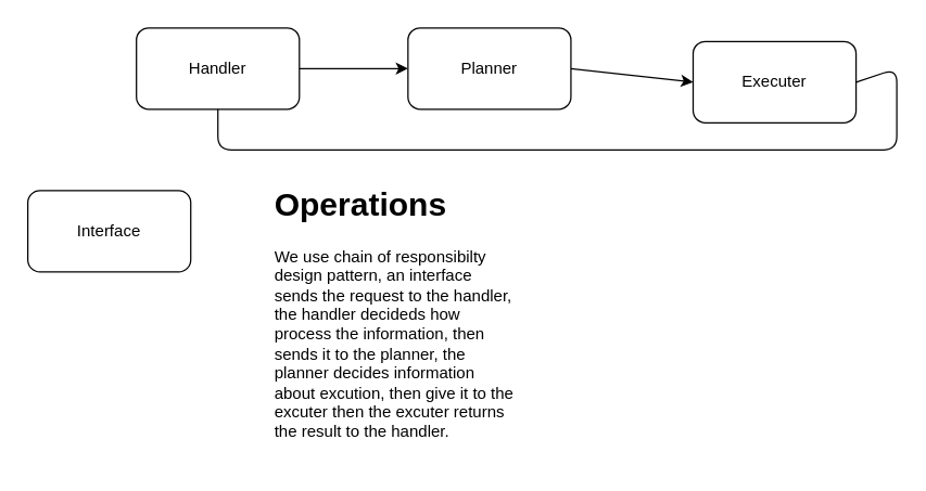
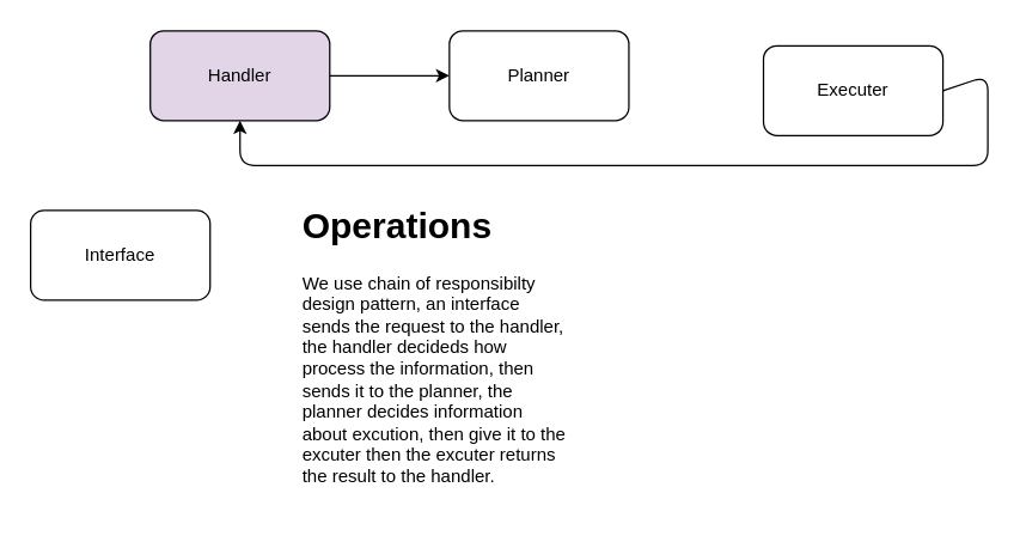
- <mxCell id="2" value="Handler" style="rounded=1;whiteSpace=wrap;html=1;" vertex="1" parent="1"><mxGeometry x="100" y="20" width="120" height="60" as="geometry" /></mxCell>
+ <mxCell id="2" value="Handler" style="rounded=1;whiteSpace=wrap;html=1;fillColor=#e1d5e7;" vertex="1" parent="1"><mxGeometry x="100" y="20" width="120" height="60" as="geometry" /></mxCell>
- <mxCell id="6" value="" style="endArrow=classic;html=1;exitX=1;exitY=0.5;exitDx=0;exitDy=0;entryX=0;entryY=0.5;entryDx=0;entryDy=0;" edge="1" parent="1" source="4" target="5"><mxGeometry width="50" height="50" relative="1" as="geometry"><mxPoint x="400" y="170" as="sourcePoint" /><mxPoint x="450" y="120" as="targetPoint" /></mxGeometry></mxCell>
- <mxCell id="7" value="" style="endArrow=none;html=1;exitX=1;exitY=0.5;exitDx=0;exitDy=0;entryX=0.5;entryY=1;entryDx=0;entryDy=0;" edge="1" parent="1" source="5" target="2"><mxGeometry width="50" height="50" relative="1" as="geometry"><mxPoint x="550" y="190" as="sourcePoint" /><mxPoint x="600" y="140" as="targetPoint" /><Array as="points"><mxPoint x="660" y="50" /><mxPoint x="660" y="110" /><mxPoint x="160" y="110" /></Array></mxGeometry></mxCell>
+ <mxCell id="7" value="" style="endArrow=classic;html=1;exitX=1;exitY=0.5;exitDx=0;exitDy=0;entryX=0.5;entryY=1;entryDx=0;entryDy=0;" edge="1" parent="1" source="5" target="2"><mxGeometry width="50" height="50" relative="1" as="geometry"><mxPoint x="550" y="190" as="sourcePoint" /><mxPoint x="600" y="140" as="targetPoint" /><Array as="points"><mxPoint x="660" y="50" /><mxPoint x="660" y="110" /><mxPoint x="160" y="110" /></Array></mxGeometry></mxCell>
